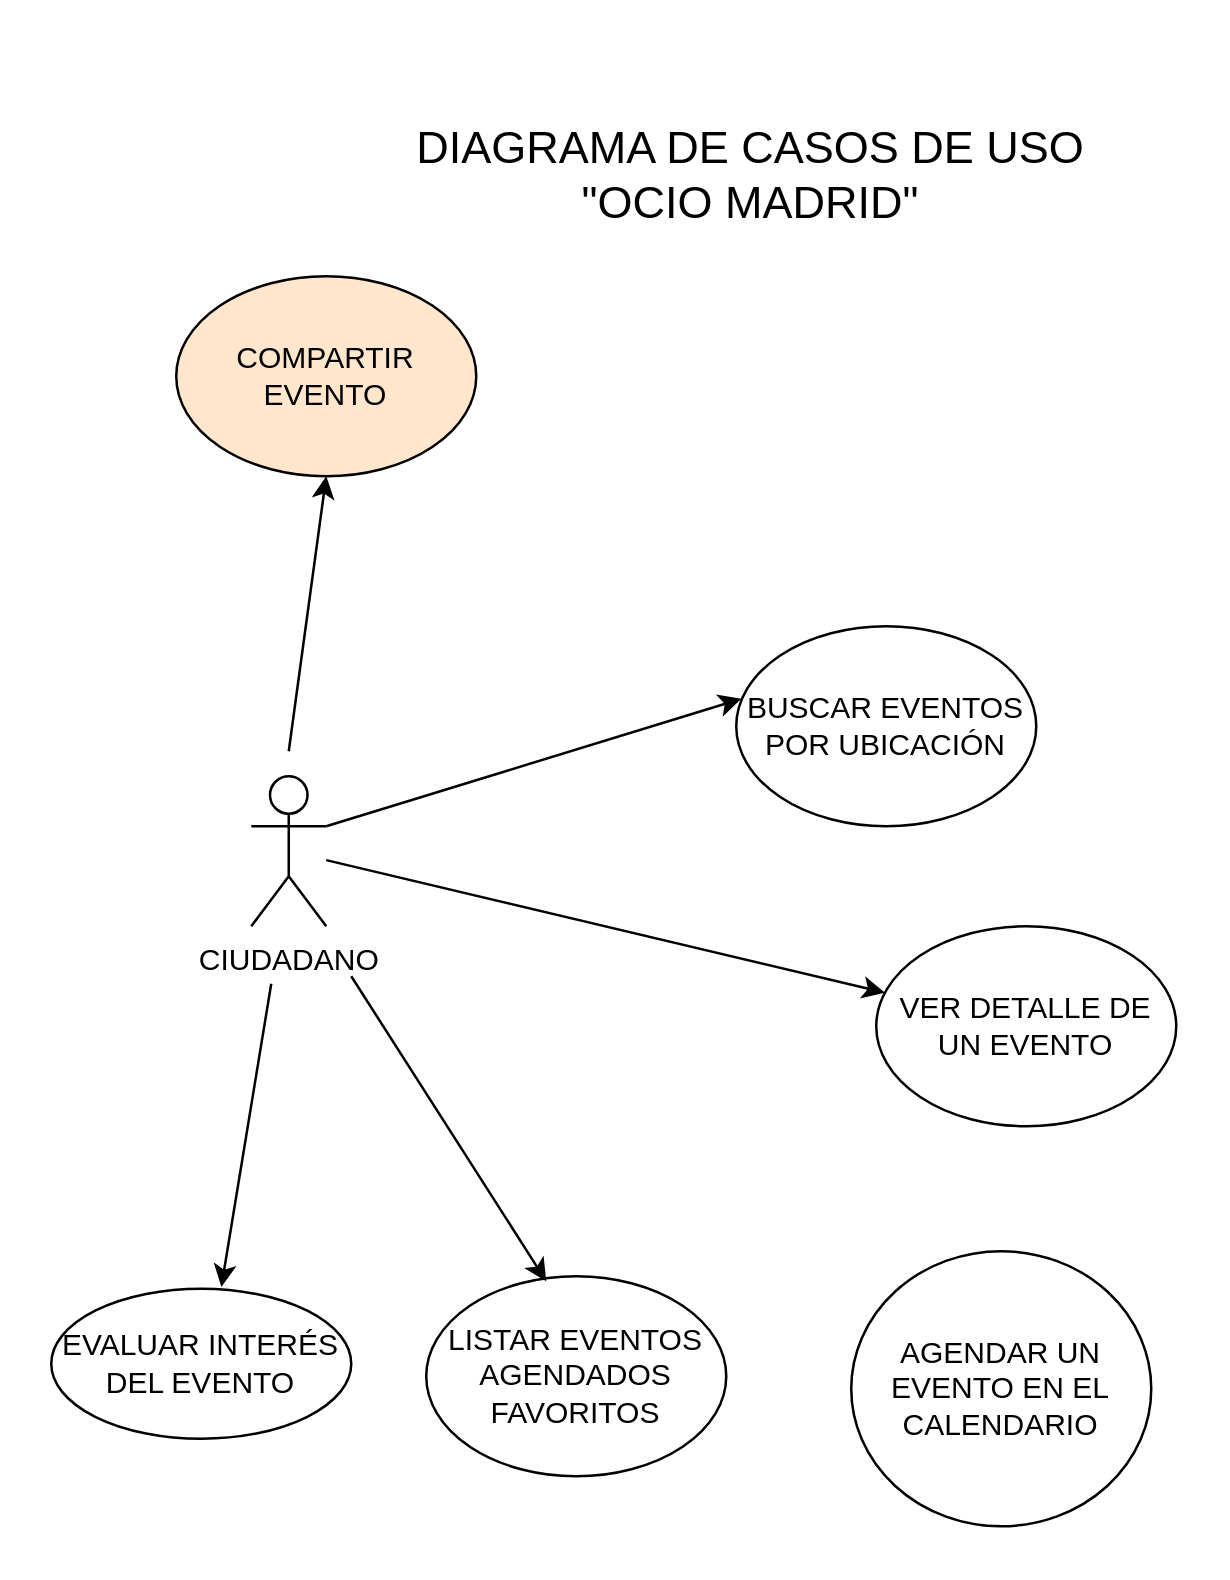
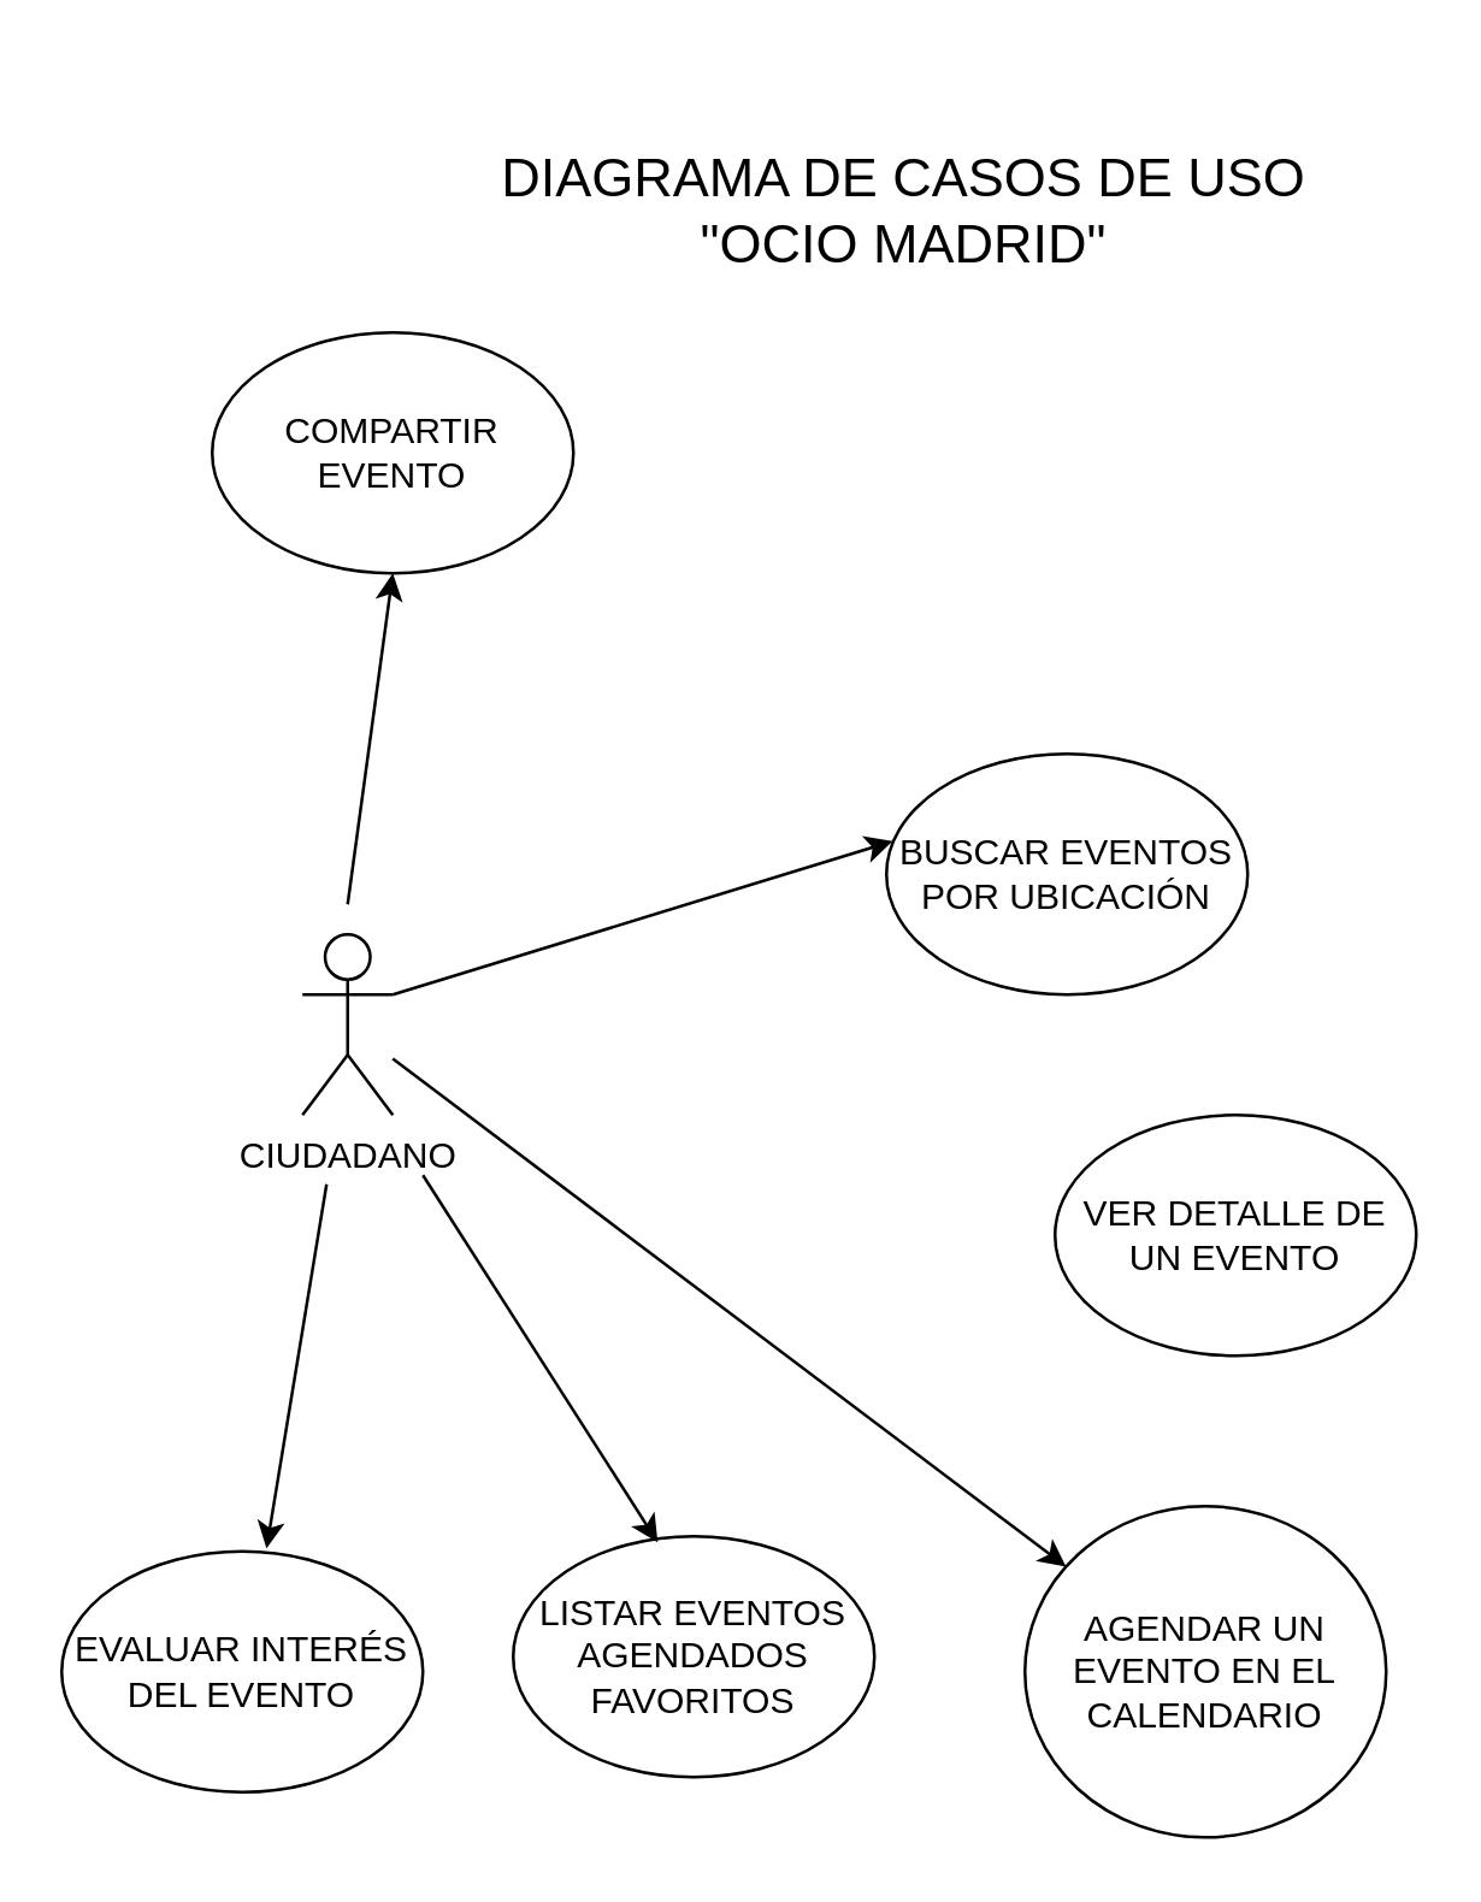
- <mxCell id="14" value="COMPARTIR&lt;br&gt;EVENTO" style="ellipse;whiteSpace=wrap;html=1;fillColor=#ffe6cc;" parent="1" vertex="1"><mxGeometry x="70" y="110" width="120" height="80" as="geometry" /></mxCell>
+ <mxCell id="14" value="COMPARTIR&lt;br&gt;EVENTO" style="ellipse;whiteSpace=wrap;html=1;" parent="1" vertex="1"><mxGeometry x="70" y="110" width="120" height="80" as="geometry" /></mxCell>
- <mxCell id="7" value="" style="endArrow=classic;html=1;" parent="1" source="2" target="4" edge="1"><mxGeometry width="50" height="50" relative="1" as="geometry"><mxPoint x="162.5" y="326" as="sourcePoint" /><mxPoint x="271.279" y="240.555" as="targetPoint" /><Array as="points" /></mxGeometry></mxCell>
+ <mxCell id="11" value="" style="endArrow=classic;html=1;" parent="1" source="2" target="10" edge="1"><mxGeometry width="50" height="50" relative="1" as="geometry"><mxPoint x="260" y="310" as="sourcePoint" /><mxPoint x="310" y="260" as="targetPoint" /></mxGeometry></mxCell>
- <mxCell id="12" value="EVALUAR INTERÉS&lt;br&gt;DEL EVENTO" style="ellipse;whiteSpace=wrap;html=1;" parent="1" vertex="1"><mxGeometry x="20" y="515" width="120" height="60" as="geometry" /></mxCell>
+ <mxCell id="12" value="EVALUAR INTERÉS&lt;br&gt;DEL EVENTO" style="ellipse;whiteSpace=wrap;html=1;" parent="1" vertex="1"><mxGeometry x="20" y="515" width="120" height="80" as="geometry" /></mxCell>
